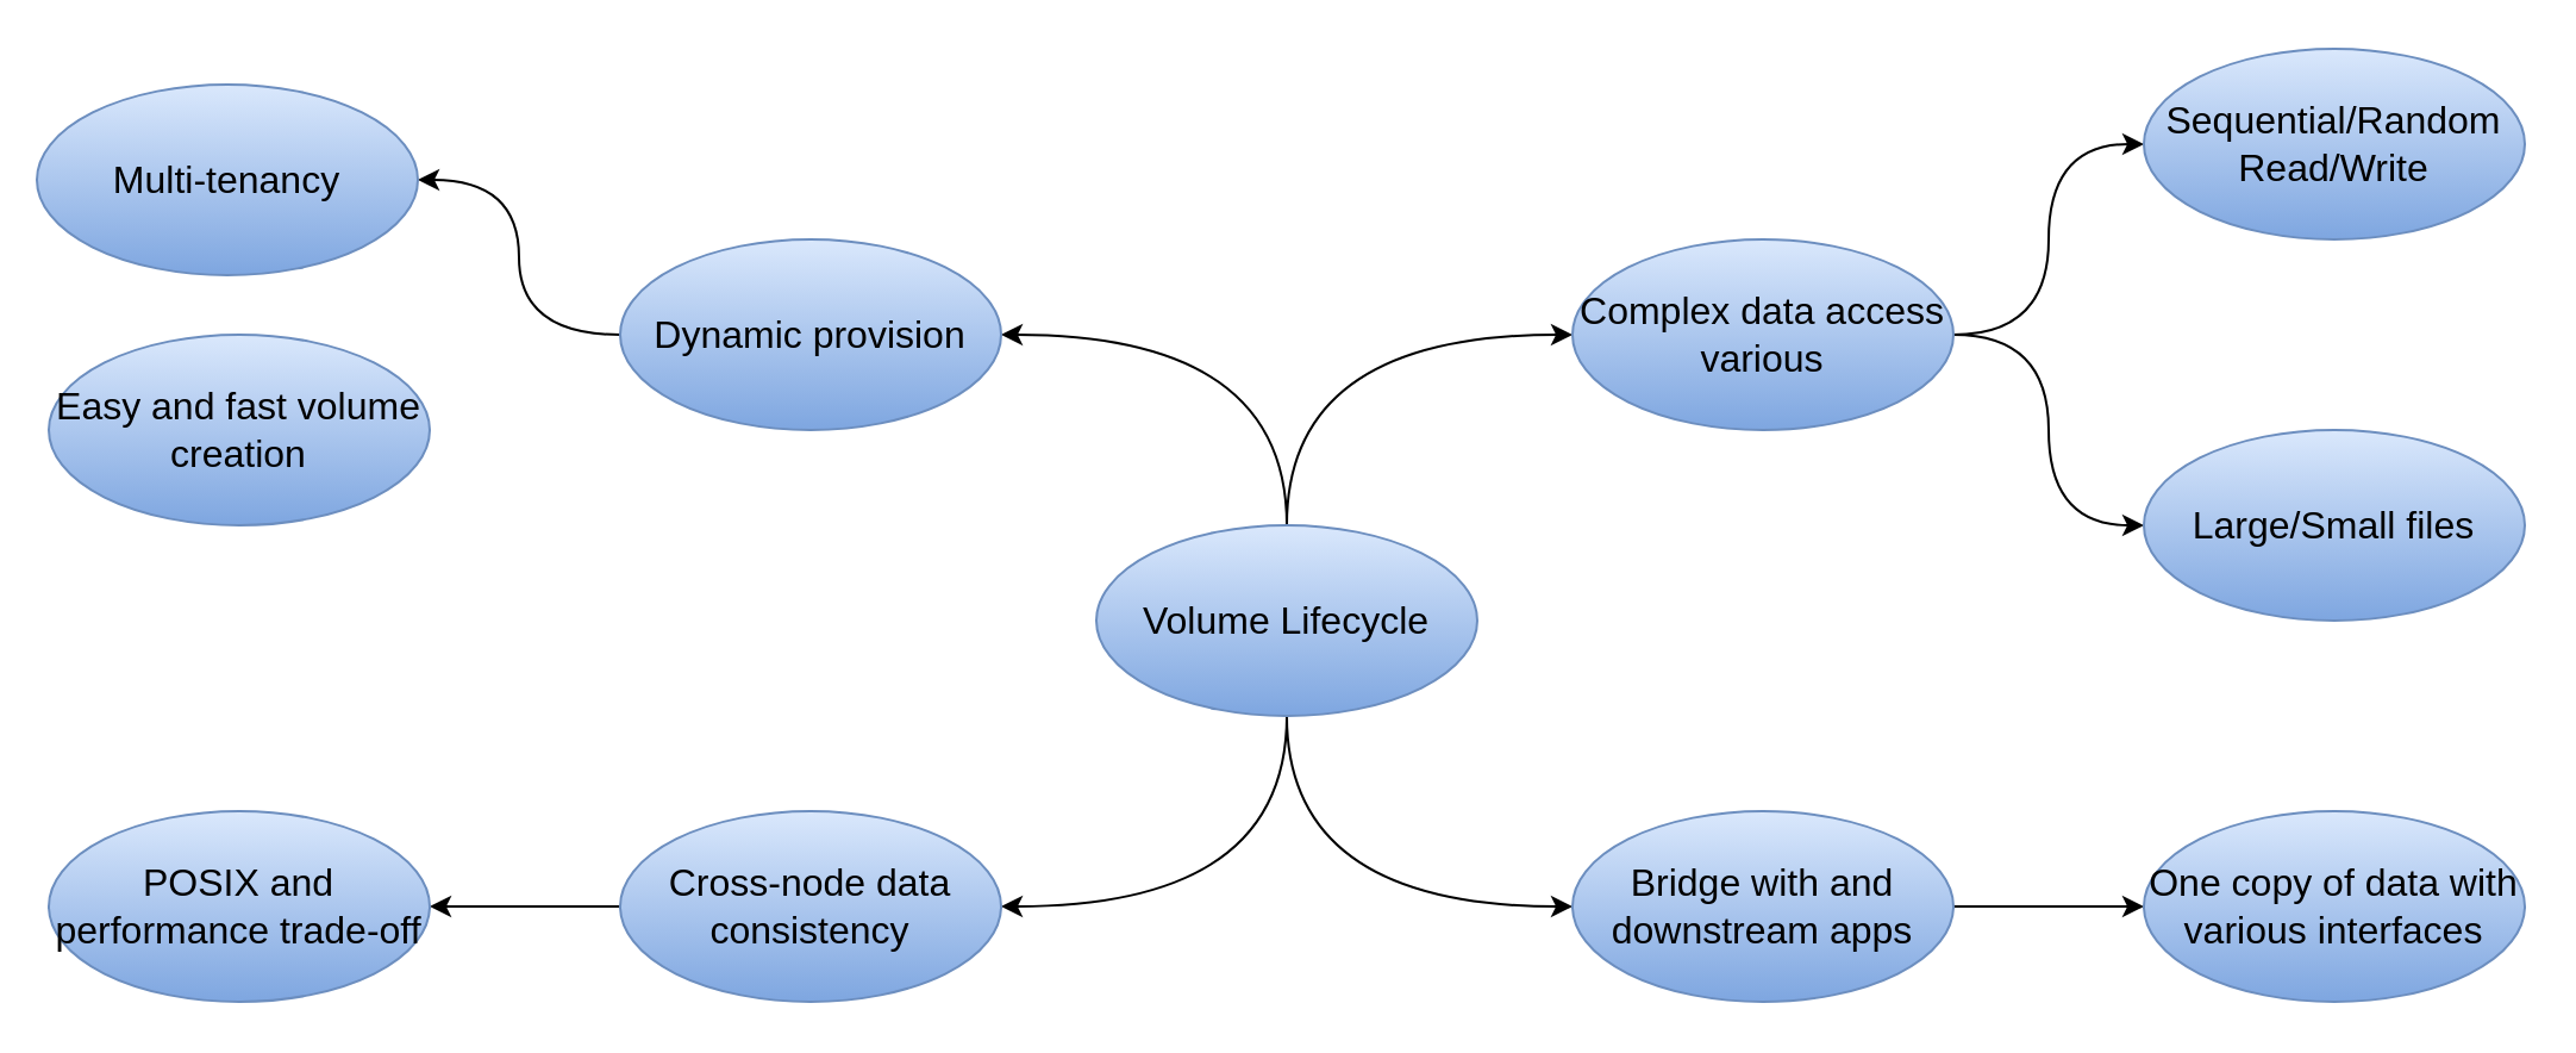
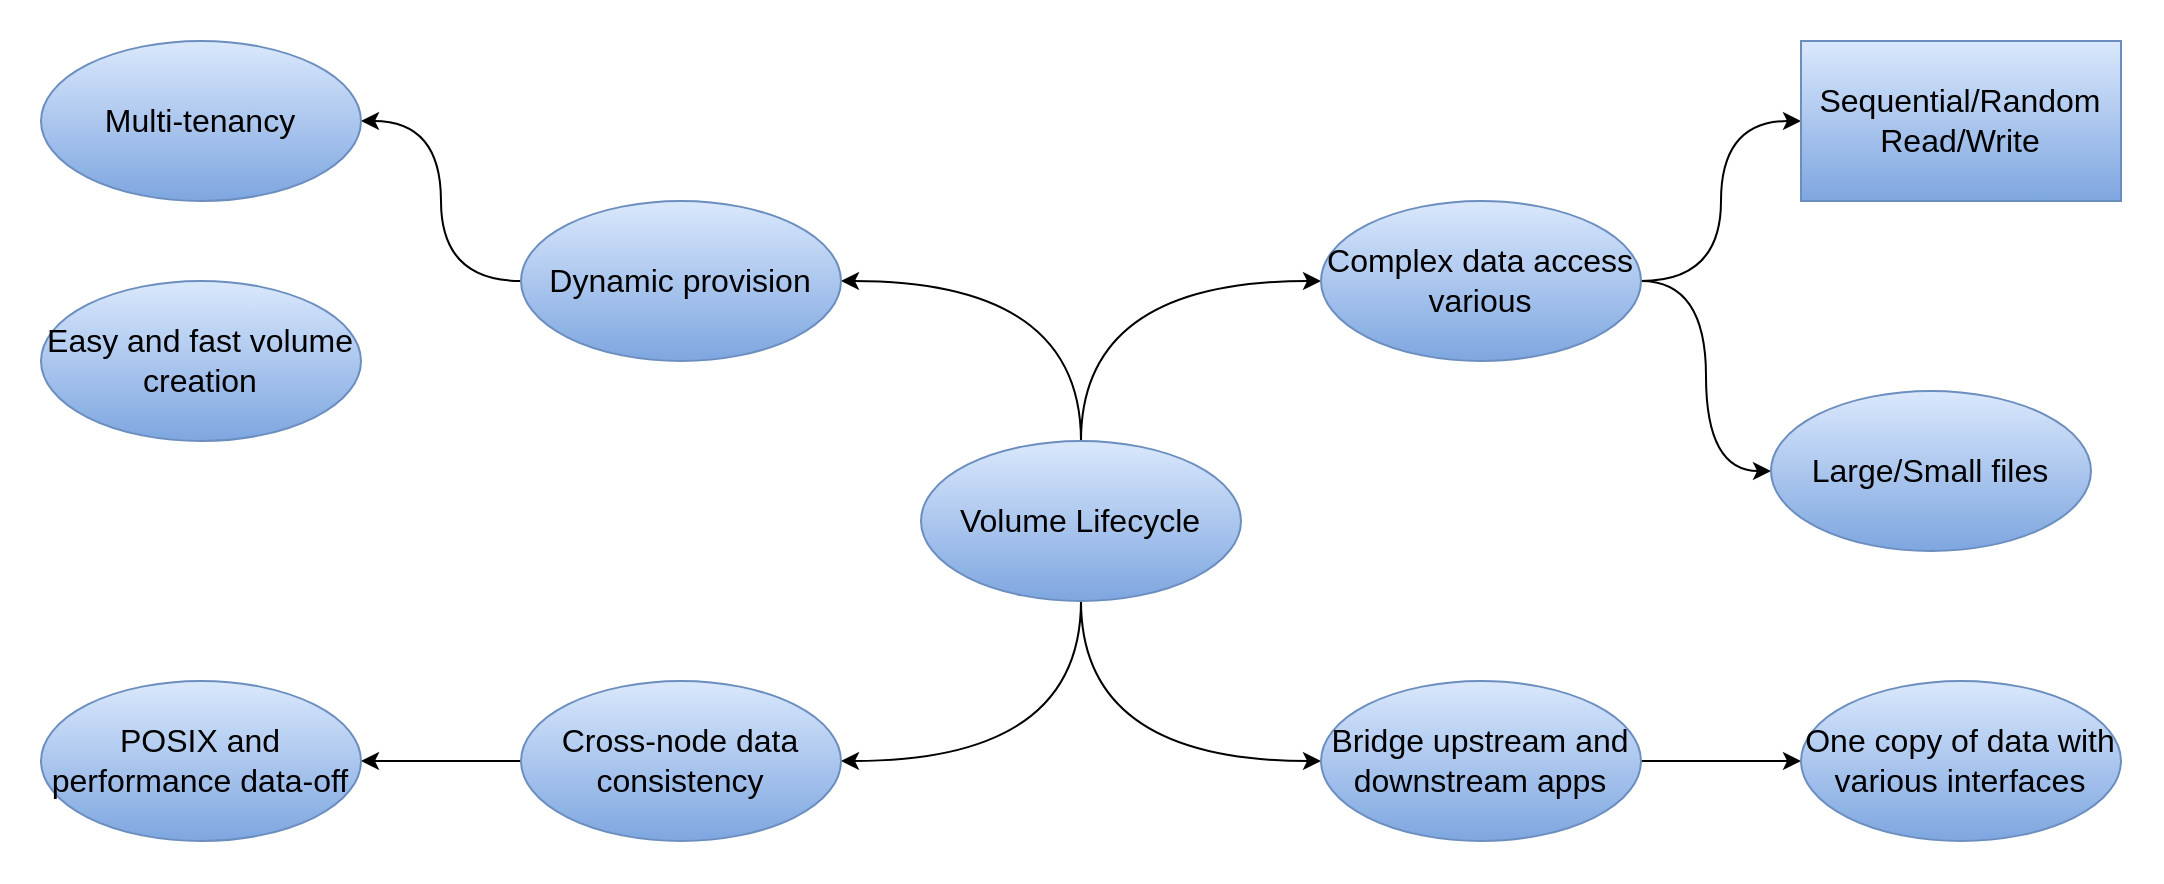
- <mxCell id="14" value="&lt;font style=&quot;font-size: 16px&quot;&gt;Sequential/Random Read/Write&lt;/font&gt;" style="ellipse;whiteSpace=wrap;html=1;gradientColor=#7ea6e0;fillColor=#dae8fc;strokeColor=#6c8ebf;" parent="1" vertex="1"><mxGeometry x="900" y="20" width="160" height="80" as="geometry" /></mxCell>
+ <mxCell id="14" value="&lt;font style=&quot;font-size: 16px&quot;&gt;Sequential/Random Read/Write&lt;/font&gt;" style="whiteSpace=wrap;html=1;gradientColor=#7ea6e0;fillColor=#dae8fc;strokeColor=#6c8ebf;rounded=0;" parent="1" vertex="1"><mxGeometry x="900" y="20" width="160" height="80" as="geometry" /></mxCell>
- <mxCell id="9" value="&lt;font style=&quot;font-size: 16px&quot;&gt;Multi-tenancy&lt;/font&gt;" style="ellipse;whiteSpace=wrap;html=1;gradientColor=#7ea6e0;fillColor=#dae8fc;strokeColor=#6c8ebf;" parent="1" vertex="1"><mxGeometry x="15" y="35" width="160" height="80" as="geometry" /></mxCell>
+ <mxCell id="9" value="&lt;font style=&quot;font-size: 16px&quot;&gt;Multi-tenancy&lt;/font&gt;" style="ellipse;whiteSpace=wrap;html=1;gradientColor=#7ea6e0;fillColor=#dae8fc;strokeColor=#6c8ebf;" parent="1" vertex="1"><mxGeometry x="20" y="20" width="160" height="80" as="geometry" /></mxCell>
- <mxCell id="15" value="&lt;font style=&quot;font-size: 16px&quot;&gt;Large/Small files&lt;/font&gt;" style="ellipse;whiteSpace=wrap;html=1;gradientColor=#7ea6e0;fillColor=#dae8fc;strokeColor=#6c8ebf;" parent="1" vertex="1"><mxGeometry x="900" y="180" width="160" height="80" as="geometry" /></mxCell>
+ <mxCell id="15" value="&lt;font style=&quot;font-size: 16px&quot;&gt;Large/Small files&lt;/font&gt;" style="ellipse;whiteSpace=wrap;html=1;gradientColor=#7ea6e0;fillColor=#dae8fc;strokeColor=#6c8ebf;" parent="1" vertex="1"><mxGeometry x="885" y="195" width="160" height="80" as="geometry" /></mxCell>
- <mxCell id="18" value="&lt;font style=&quot;font-size: 16px&quot;&gt;POSIX and performance trade-off&lt;/font&gt;" style="ellipse;whiteSpace=wrap;html=1;gradientColor=#7ea6e0;fillColor=#dae8fc;strokeColor=#6c8ebf;" parent="1" vertex="1"><mxGeometry x="20" y="340" width="160" height="80" as="geometry" /></mxCell>
+ <mxCell id="18" value="&lt;font style=&quot;font-size: 16px&quot;&gt;POSIX and performance data-off&lt;/font&gt;" style="ellipse;whiteSpace=wrap;html=1;gradientColor=#7ea6e0;fillColor=#dae8fc;strokeColor=#6c8ebf;" parent="1" vertex="1"><mxGeometry x="20" y="340" width="160" height="80" as="geometry" /></mxCell>
- <mxCell id="20" value="&lt;font style=&quot;font-size: 16px&quot;&gt;Bridge with and downstream apps&lt;/font&gt;" style="ellipse;whiteSpace=wrap;html=1;gradientColor=#7ea6e0;fillColor=#dae8fc;strokeColor=#6c8ebf;" parent="1" vertex="1"><mxGeometry x="660" y="340" width="160" height="80" as="geometry" /></mxCell>
+ <mxCell id="20" value="&lt;font style=&quot;font-size: 16px&quot;&gt;Bridge upstream and downstream apps&lt;/font&gt;" style="ellipse;whiteSpace=wrap;html=1;gradientColor=#7ea6e0;fillColor=#dae8fc;strokeColor=#6c8ebf;" parent="1" vertex="1"><mxGeometry x="660" y="340" width="160" height="80" as="geometry" /></mxCell>
